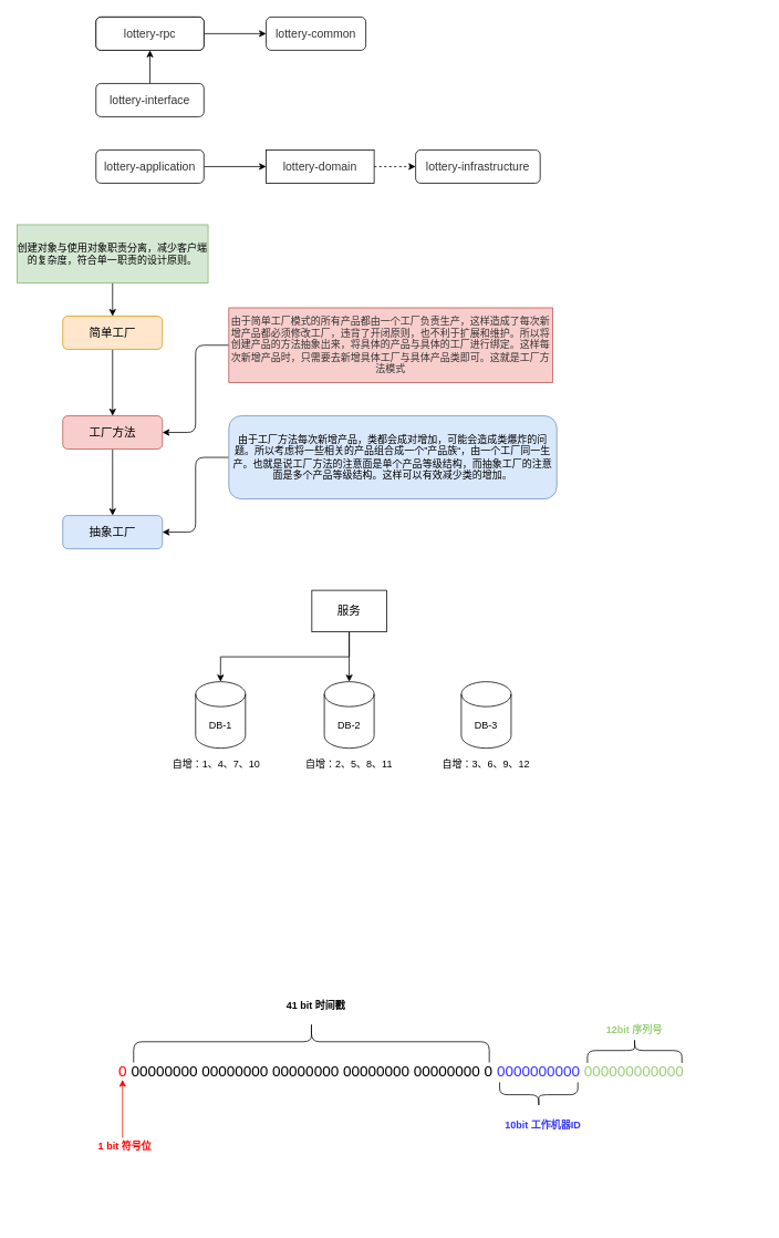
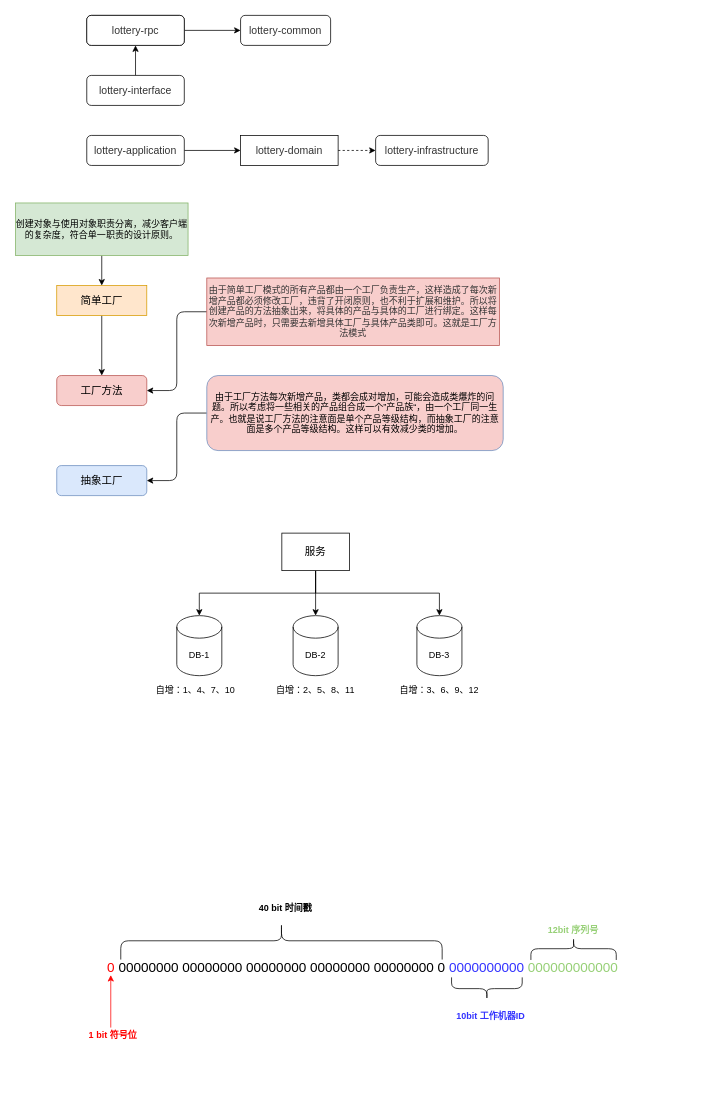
- <mxCell id="14" value="&lt;font style=&quot;font-size: 14px&quot;&gt;简单工厂&lt;/font&gt;" style="rounded=1;whiteSpace=wrap;html=1;fillColor=#ffe6cc;strokeColor=#d79b00;" parent="1" vertex="1"><mxGeometry x="75" y="380" width="120" height="40" as="geometry" /></mxCell>
+ <mxCell id="14" value="&lt;font style=&quot;font-size: 14px&quot;&gt;简单工厂&lt;/font&gt;" style="whiteSpace=wrap;html=1;fillColor=#ffe6cc;strokeColor=#d79b00;rounded=0;" parent="1" vertex="1"><mxGeometry x="75" y="380" width="120" height="40" as="geometry" /></mxCell>
- <mxCell id="23" value="由于工厂方法每次新增产品，类都会成对增加，可能会造成类爆炸的问题。所以考虑将一些相关的产品组合成一个”产品族“，由一个工厂同一生产。也就是说工厂方法的注意面是单个产品等级结构，而抽象工厂的注意面是多个产品等级结构。这样可以有效减少类的增加。" style="rounded=1;whiteSpace=wrap;html=1;fillColor=#dae8fc;strokeColor=#6C8EBF;" parent="1" vertex="1"><mxGeometry x="275" y="500" width="395" height="100" as="geometry" /></mxCell>
+ <mxCell id="23" value="由于工厂方法每次新增产品，类都会成对增加，可能会造成类爆炸的问题。所以考虑将一些相关的产品组合成一个”产品族“，由一个工厂同一生产。也就是说工厂方法的注意面是单个产品等级结构，而抽象工厂的注意面是多个产品等级结构。这样可以有效减少类的增加。" style="rounded=1;whiteSpace=wrap;html=1;fillColor=#f8cecc;strokeColor=#6C8EBF;" parent="1" vertex="1"><mxGeometry x="275" y="500" width="395" height="100" as="geometry" /></mxCell>
- <mxCell id="15" style="edgeStyle=orthogonalEdgeStyle;rounded=0;orthogonalLoop=1;jettySize=auto;html=1;entryX=0.5;entryY=0;entryDx=0;entryDy=0;" parent="1" source="16" target="17" edge="1"><mxGeometry relative="1" as="geometry" /></mxCell>
+ <mxCell id="26" style="edgeStyle=orthogonalEdgeStyle;rounded=0;orthogonalLoop=1;jettySize=auto;html=1;entryX=0.5;entryY=0;entryDx=0;entryDy=0;entryPerimeter=0;exitX=0.5;exitY=1;exitDx=0;exitDy=0;" edge="1" parent="1" source="27" target="30"><mxGeometry relative="1" as="geometry" /></mxCell>
- <mxCell id="43" value="&lt;b&gt;41 bit 时间戳&lt;/b&gt;" style="text;html=1;strokeColor=none;fillColor=none;align=center;verticalAlign=middle;whiteSpace=wrap;rounded=0;" vertex="1" parent="1"><mxGeometry x="335" y="1200" width="90" height="20" as="geometry" /></mxCell>
+ <mxCell id="43" value="&lt;b&gt;40 bit 时间戳&lt;/b&gt;" style="text;html=1;strokeColor=none;fillColor=none;align=center;verticalAlign=middle;whiteSpace=wrap;rounded=0;" vertex="1" parent="1"><mxGeometry x="335" y="1200" width="90" height="20" as="geometry" /></mxCell>
